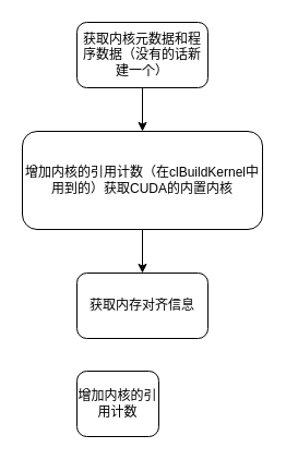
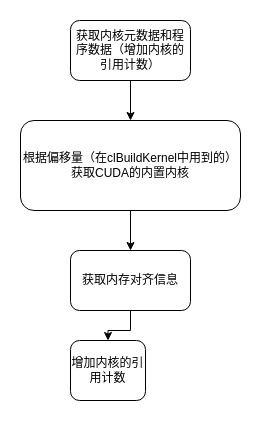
- <mxCell id="3" value="获取内核元数据和程序数据（没有的话新建一个）" style="rounded=1;whiteSpace=wrap;html=1;" vertex="1" parent="1"><mxGeometry x="70" y="20" width="120" height="60" as="geometry" /></mxCell>
+ <mxCell id="3" value="获取内核元数据和程序数据（增加内核的引用计数）" style="rounded=1;whiteSpace=wrap;html=1;" vertex="1" parent="1"><mxGeometry x="70" y="20" width="120" height="60" as="geometry" /></mxCell>
- <mxCell id="5" value="增加内核的引用计数（在clBuildKernel中用到的）获取CUDA的内置内核" style="whiteSpace=wrap;html=1;rounded=1;" vertex="1" parent="1"><mxGeometry x="20" y="120" width="220" height="90" as="geometry" /></mxCell>
+ <mxCell id="5" value="根据偏移量（在clBuildKernel中用到的）获取CUDA的内置内核" style="whiteSpace=wrap;html=1;rounded=1;" vertex="1" parent="1"><mxGeometry x="20" y="120" width="220" height="90" as="geometry" /></mxCell>
+ <mxCell id="6" value="" style="edgeStyle=orthogonalEdgeStyle;rounded=0;orthogonalLoop=1;jettySize=auto;html=1;" edge="1" parent="1" source="7" target="8"><mxGeometry relative="1" as="geometry" /></mxCell>
